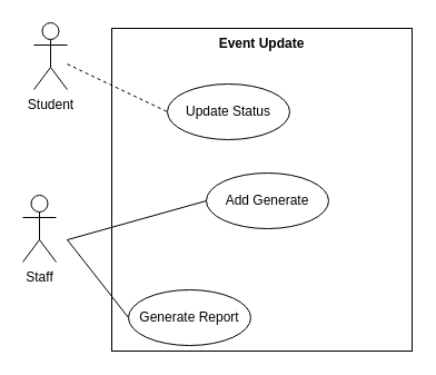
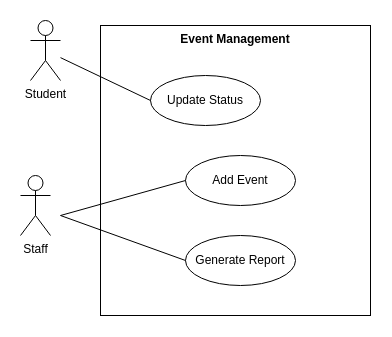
- <mxCell id="2" value="Event Update" style="shape=rect;html=1;verticalAlign=top;fontStyle=1;whiteSpace=wrap;align=center;fillColor=none;" vertex="1" parent="1"><mxGeometry x="100" y="25" width="270" height="290" as="geometry" /></mxCell>
+ <mxCell id="2" value="Event Management" style="shape=rect;html=1;verticalAlign=top;fontStyle=1;whiteSpace=wrap;align=center;fillColor=none;" vertex="1" parent="1"><mxGeometry x="100" y="25" width="270" height="290" as="geometry" /></mxCell>
- <mxCell id="8" value="" style="edgeStyle=none;html=1;endArrow=none;verticalAlign=bottom;rounded=0;entryX=0;entryY=0.5;entryDx=0;entryDy=0;dashed=1;" edge="1" parent="1" source="3" target="6"><mxGeometry width="160" relative="1" as="geometry"><mxPoint x="50" y="110" as="sourcePoint" /><mxPoint x="390" y="280" as="targetPoint" /></mxGeometry></mxCell>
+ <mxCell id="8" value="" style="edgeStyle=none;html=1;endArrow=none;verticalAlign=bottom;rounded=0;entryX=0;entryY=0.5;entryDx=0;entryDy=0;" edge="1" parent="1" source="3" target="6"><mxGeometry width="160" relative="1" as="geometry"><mxPoint x="50" y="110" as="sourcePoint" /><mxPoint x="390" y="280" as="targetPoint" /></mxGeometry></mxCell>
- <mxCell id="5" value="Add Generate" style="ellipse;whiteSpace=wrap;html=1;" vertex="1" parent="1"><mxGeometry x="185" y="155" width="110" height="50" as="geometry" /></mxCell>
+ <mxCell id="5" value="Add Event" style="ellipse;whiteSpace=wrap;html=1;" vertex="1" parent="1"><mxGeometry x="185" y="155" width="110" height="50" as="geometry" /></mxCell>
- <mxCell id="7" value="Generate Report" style="ellipse;whiteSpace=wrap;html=1;" vertex="1" parent="1"><mxGeometry x="115" y="260" width="110" height="50" as="geometry" /></mxCell>
+ <mxCell id="7" value="Generate Report" style="ellipse;whiteSpace=wrap;html=1;" vertex="1" parent="1"><mxGeometry x="185" y="235" width="110" height="50" as="geometry" /></mxCell>
